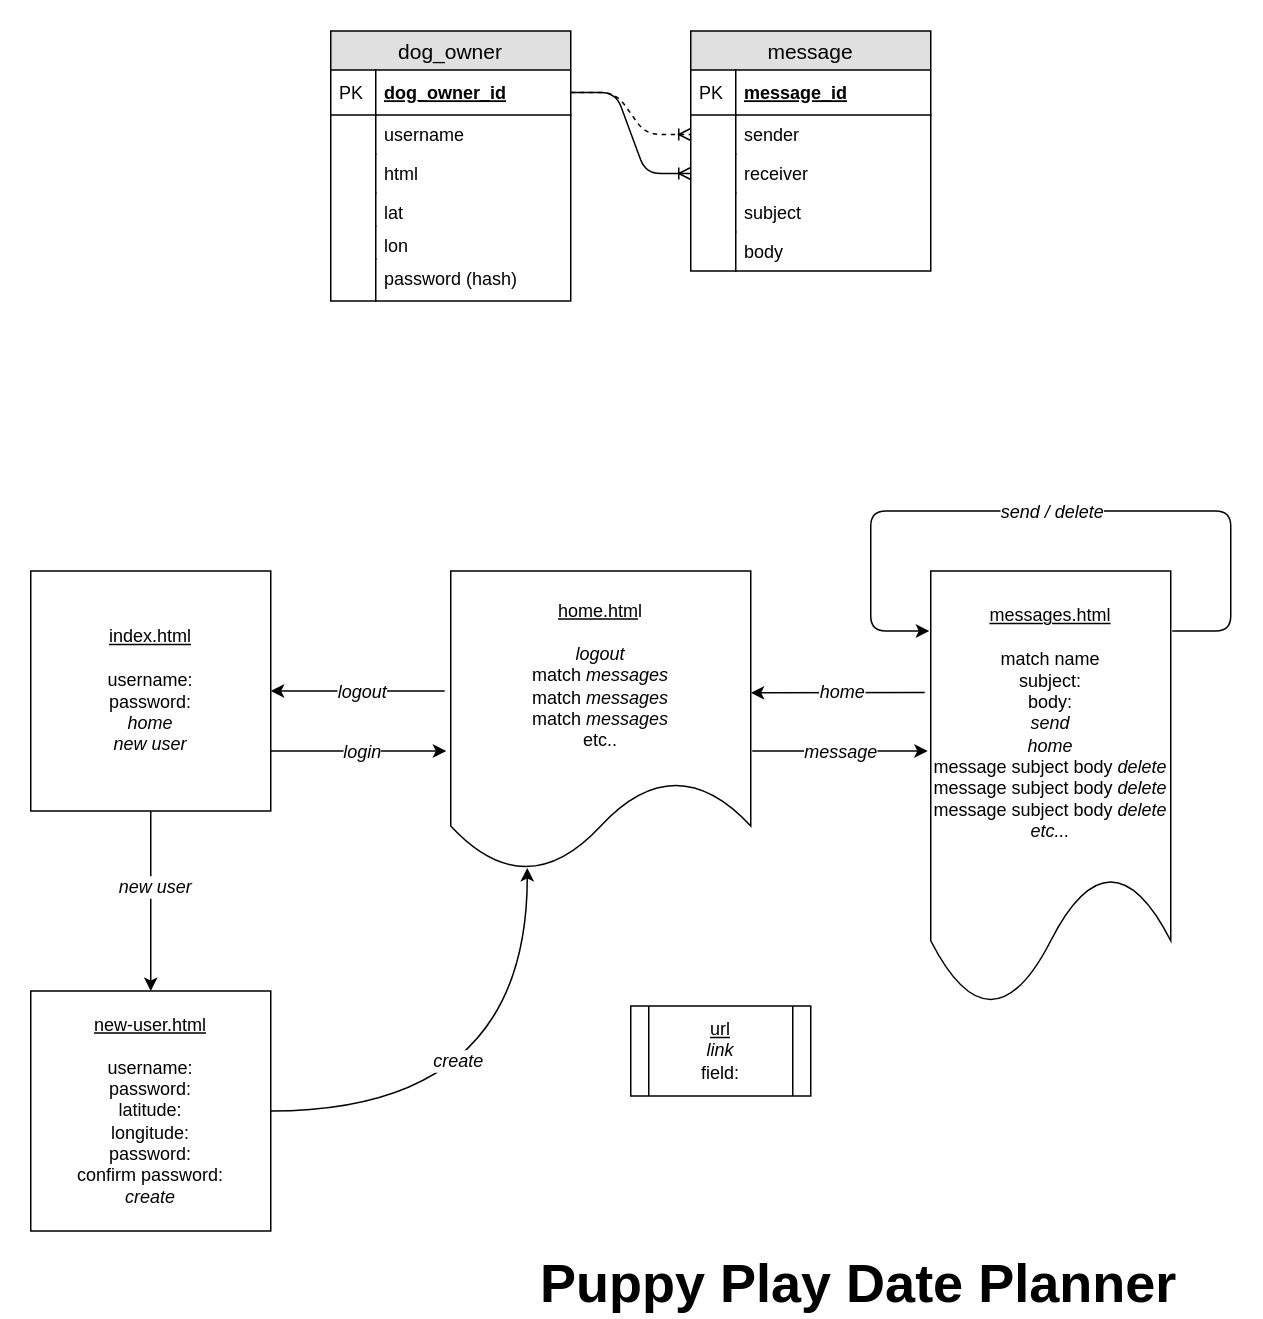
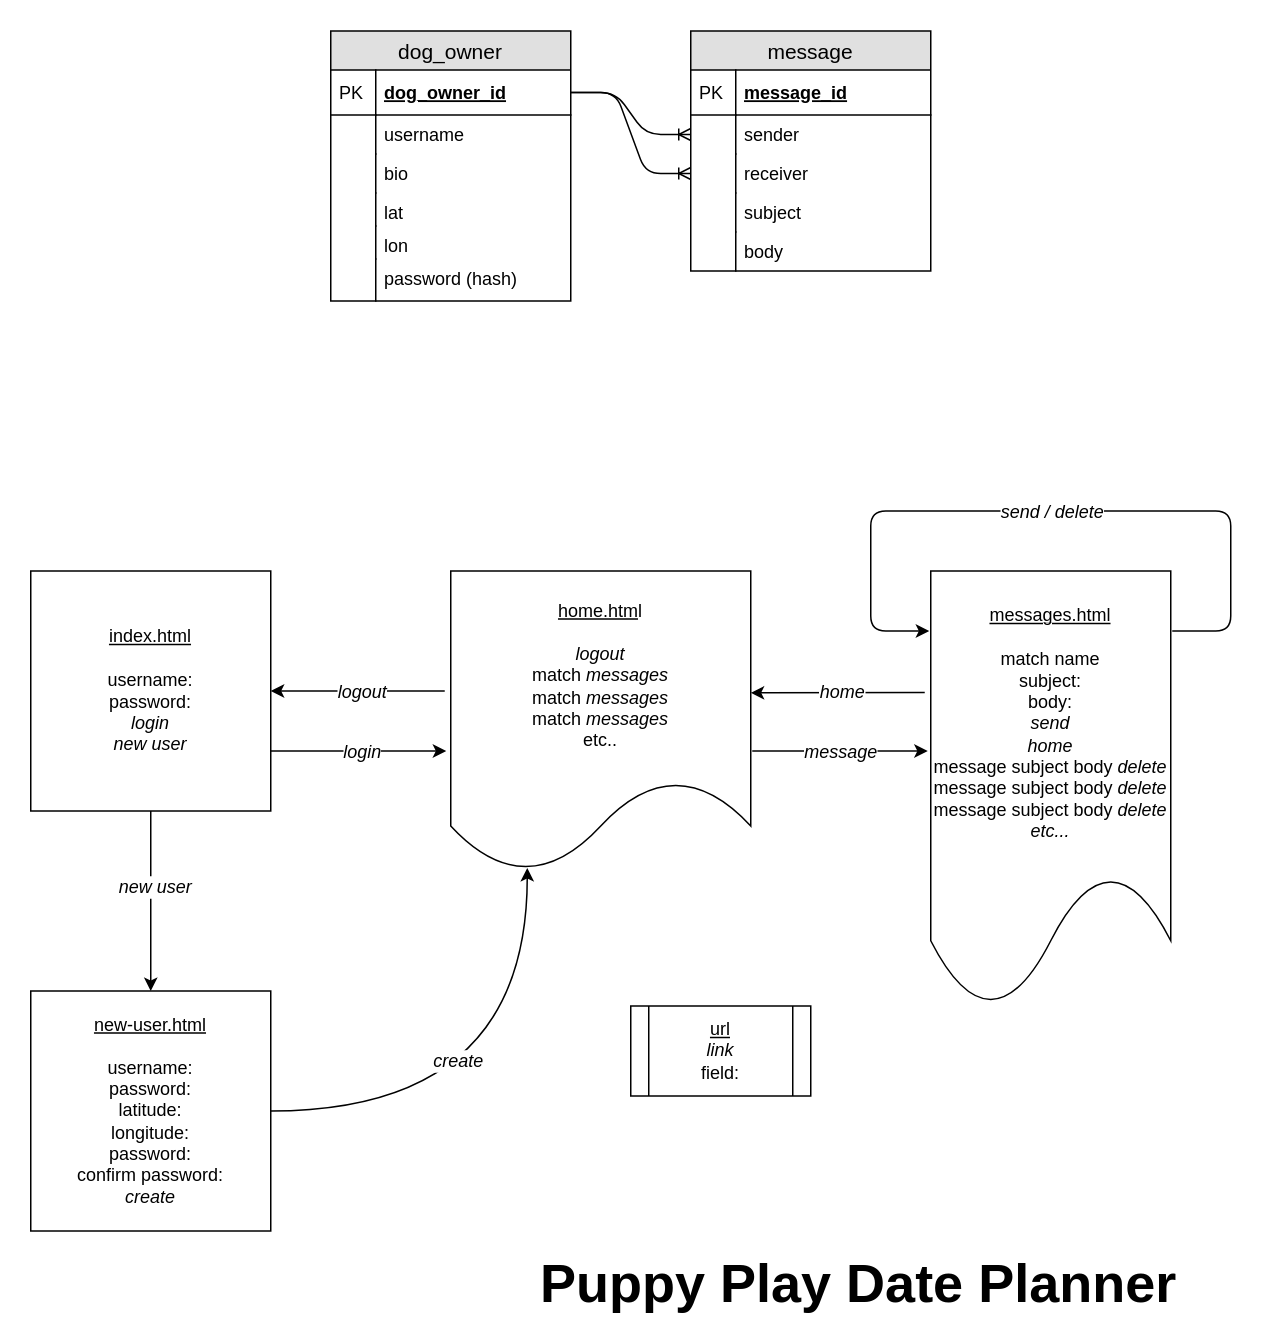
- <mxCell id="26" value="" style="edgeStyle=entityRelationEdgeStyle;fontSize=12;html=1;endArrow=ERoneToMany;exitX=1;exitY=0.5;exitDx=0;exitDy=0;entryX=0;entryY=0.5;entryDx=0;entryDy=0;dashed=1;" edge="1" parent="1" source="3" target="18"><mxGeometry width="100" height="100" relative="1" as="geometry"><mxPoint x="220" y="320" as="sourcePoint" /><mxPoint x="320" y="220" as="targetPoint" /></mxGeometry></mxCell>
+ <mxCell id="26" value="" style="edgeStyle=entityRelationEdgeStyle;fontSize=12;html=1;endArrow=ERoneToMany;exitX=1;exitY=0.5;exitDx=0;exitDy=0;entryX=0;entryY=0.5;entryDx=0;entryDy=0;" edge="1" parent="1" source="3" target="18"><mxGeometry width="100" height="100" relative="1" as="geometry"><mxPoint x="220" y="320" as="sourcePoint" /><mxPoint x="320" y="220" as="targetPoint" /></mxGeometry></mxCell>
- <mxCell id="7" value="html" style="shape=partialRectangle;top=0;left=0;right=0;bottom=0;align=left;verticalAlign=top;fillColor=none;spacingLeft=34;spacingRight=4;overflow=hidden;rotatable=0;points=[[0,0.5],[1,0.5]];portConstraint=eastwest;dropTarget=0;fontSize=12;" vertex="1" parent="2"><mxGeometry y="82" width="160" height="26" as="geometry" /></mxCell>
+ <mxCell id="7" value="bio" style="shape=partialRectangle;top=0;left=0;right=0;bottom=0;align=left;verticalAlign=top;fillColor=none;spacingLeft=34;spacingRight=4;overflow=hidden;rotatable=0;points=[[0,0.5],[1,0.5]];portConstraint=eastwest;dropTarget=0;fontSize=12;" vertex="1" parent="2"><mxGeometry y="82" width="160" height="26" as="geometry" /></mxCell>
- <mxCell id="28" value="&lt;div&gt;&lt;u&gt;index.html&lt;/u&gt;&lt;/div&gt;&lt;div&gt;&lt;br&gt;&lt;/div&gt;&lt;div&gt;username:&lt;/div&gt;&lt;div&gt;password:&lt;/div&gt;&lt;div&gt;&lt;i&gt;home&lt;/i&gt;&lt;/div&gt;&lt;div&gt;&lt;i&gt;new user&lt;/i&gt;&lt;br&gt;&lt;/div&gt;" style="whiteSpace=wrap;html=1;aspect=fixed;" vertex="1" parent="1"><mxGeometry x="20" y="380" width="160" height="160" as="geometry" /></mxCell>
+ <mxCell id="28" value="&lt;div&gt;&lt;u&gt;index.html&lt;/u&gt;&lt;/div&gt;&lt;div&gt;&lt;br&gt;&lt;/div&gt;&lt;div&gt;username:&lt;/div&gt;&lt;div&gt;password:&lt;/div&gt;&lt;div&gt;&lt;i&gt;login&lt;/i&gt;&lt;/div&gt;&lt;div&gt;&lt;i&gt;new user&lt;/i&gt;&lt;br&gt;&lt;/div&gt;" style="whiteSpace=wrap;html=1;aspect=fixed;" vertex="1" parent="1"><mxGeometry x="20" y="380" width="160" height="160" as="geometry" /></mxCell>
